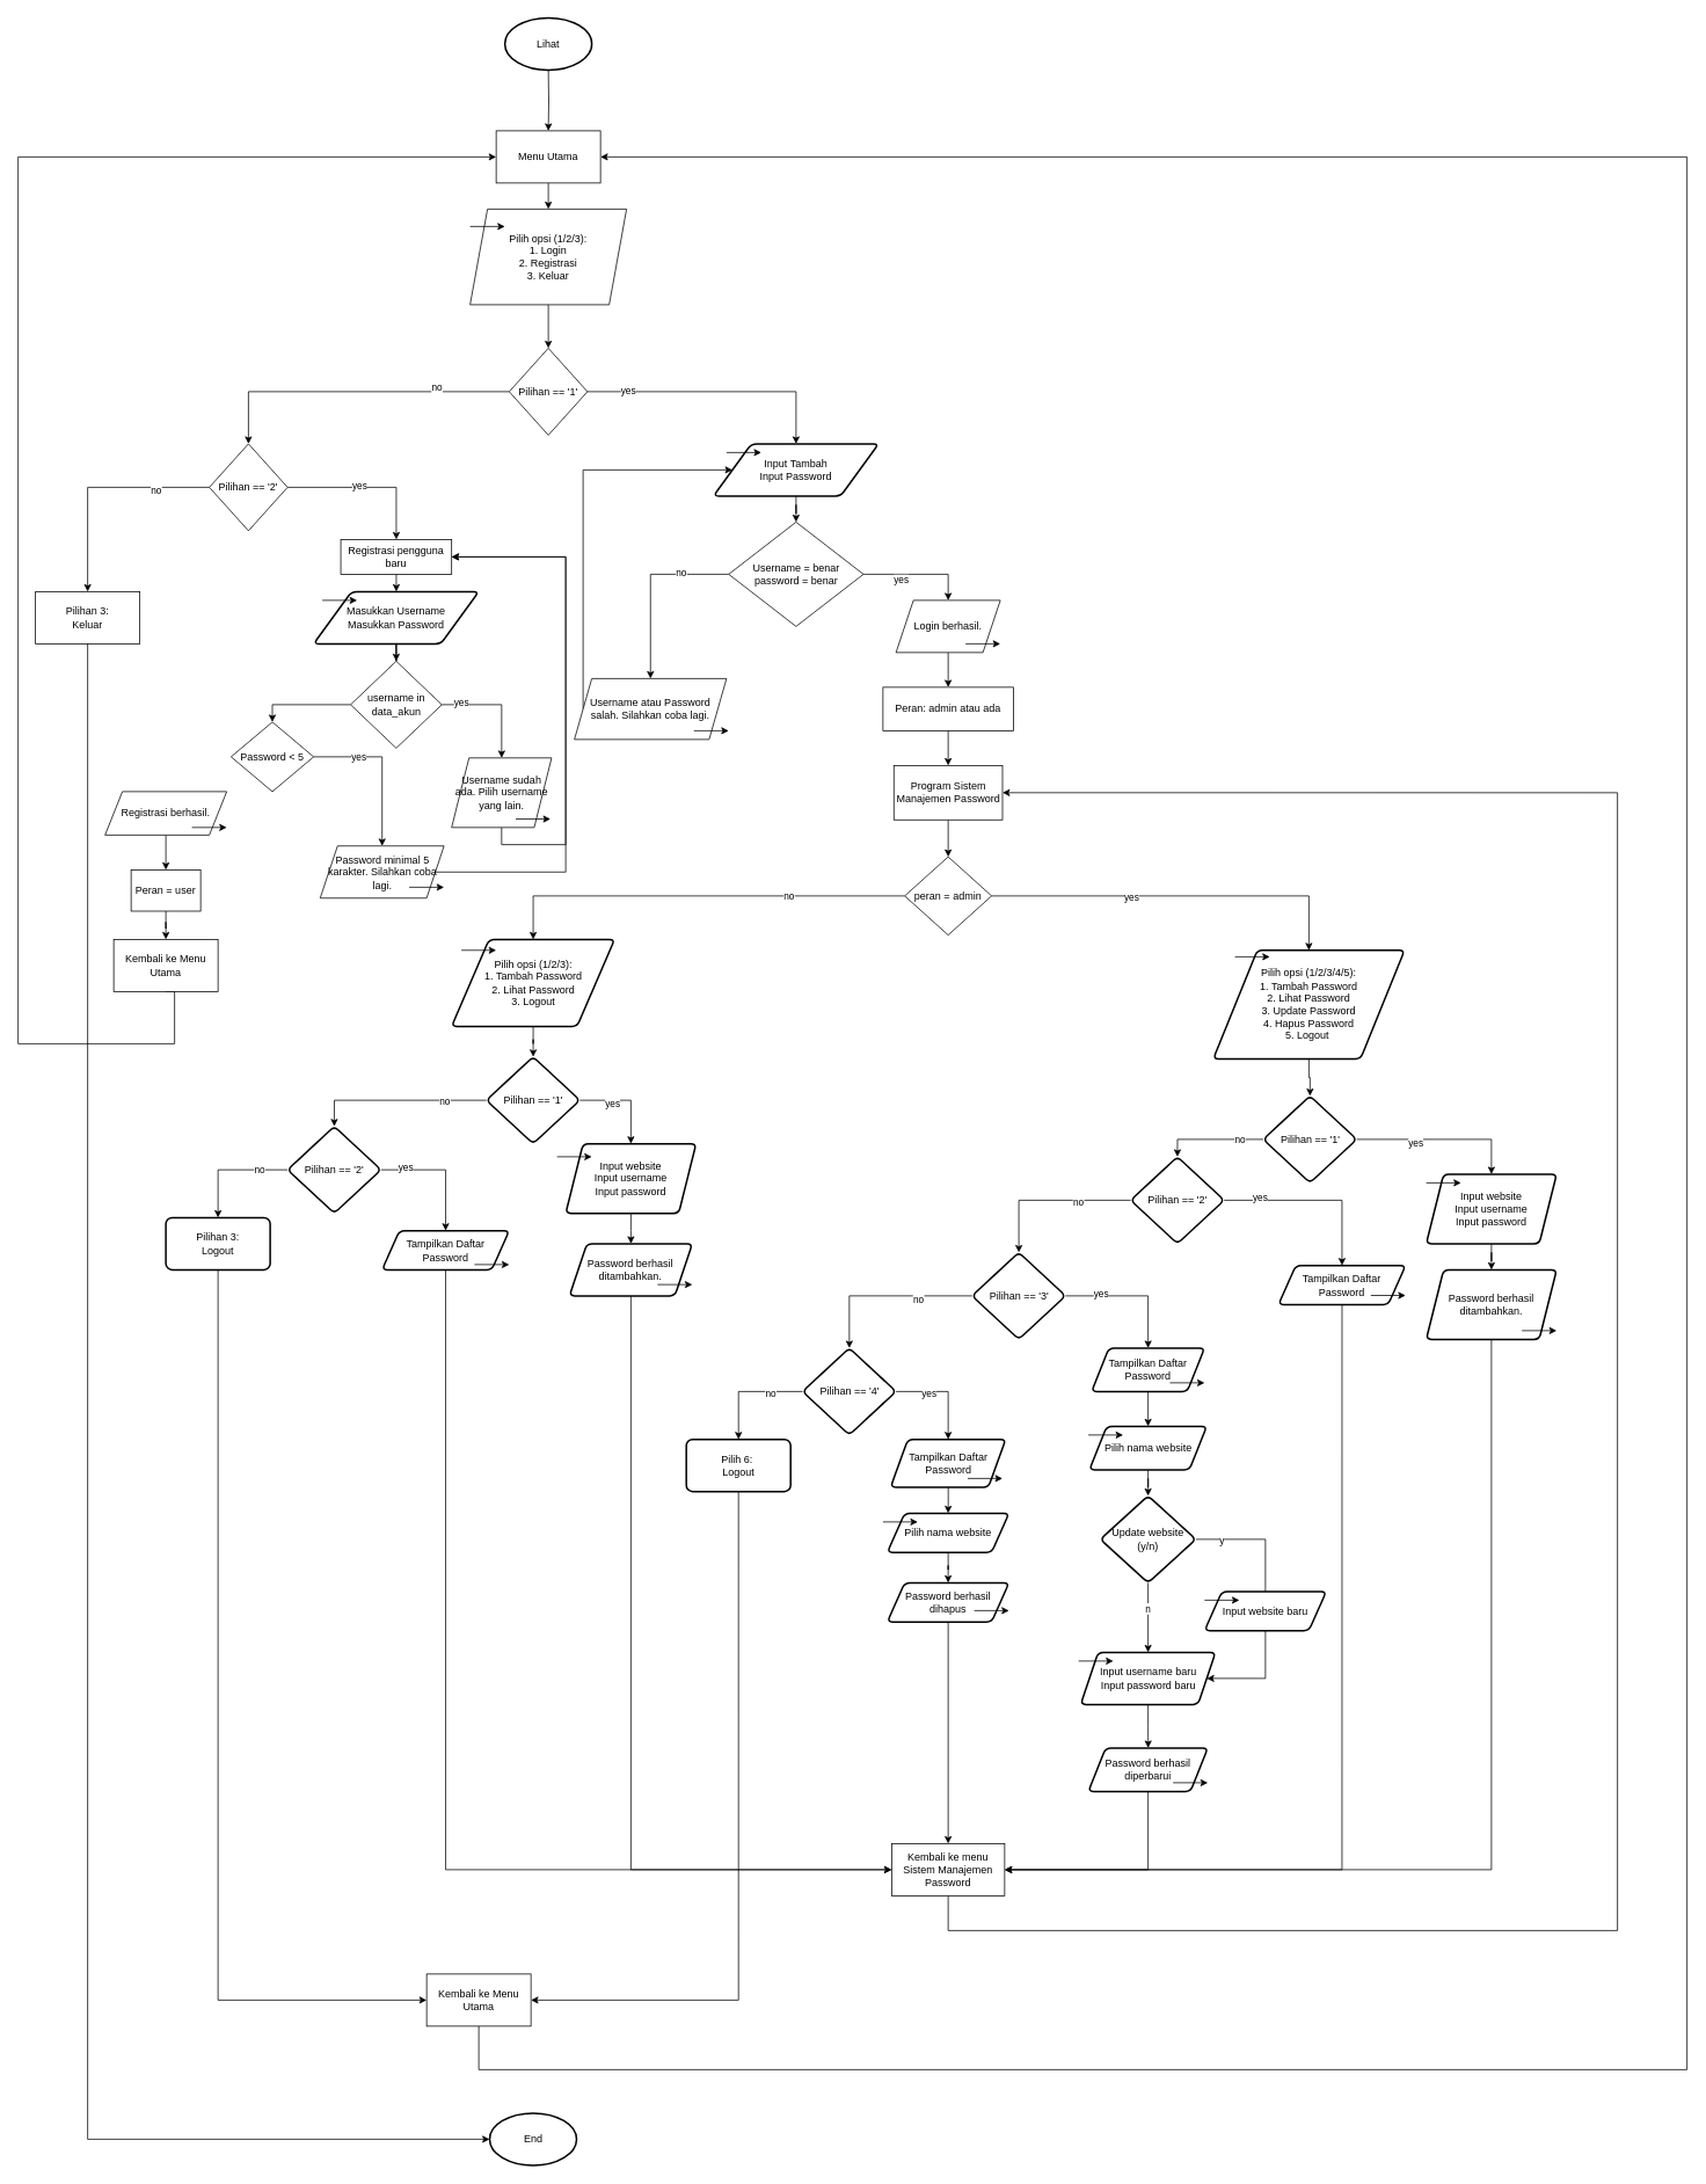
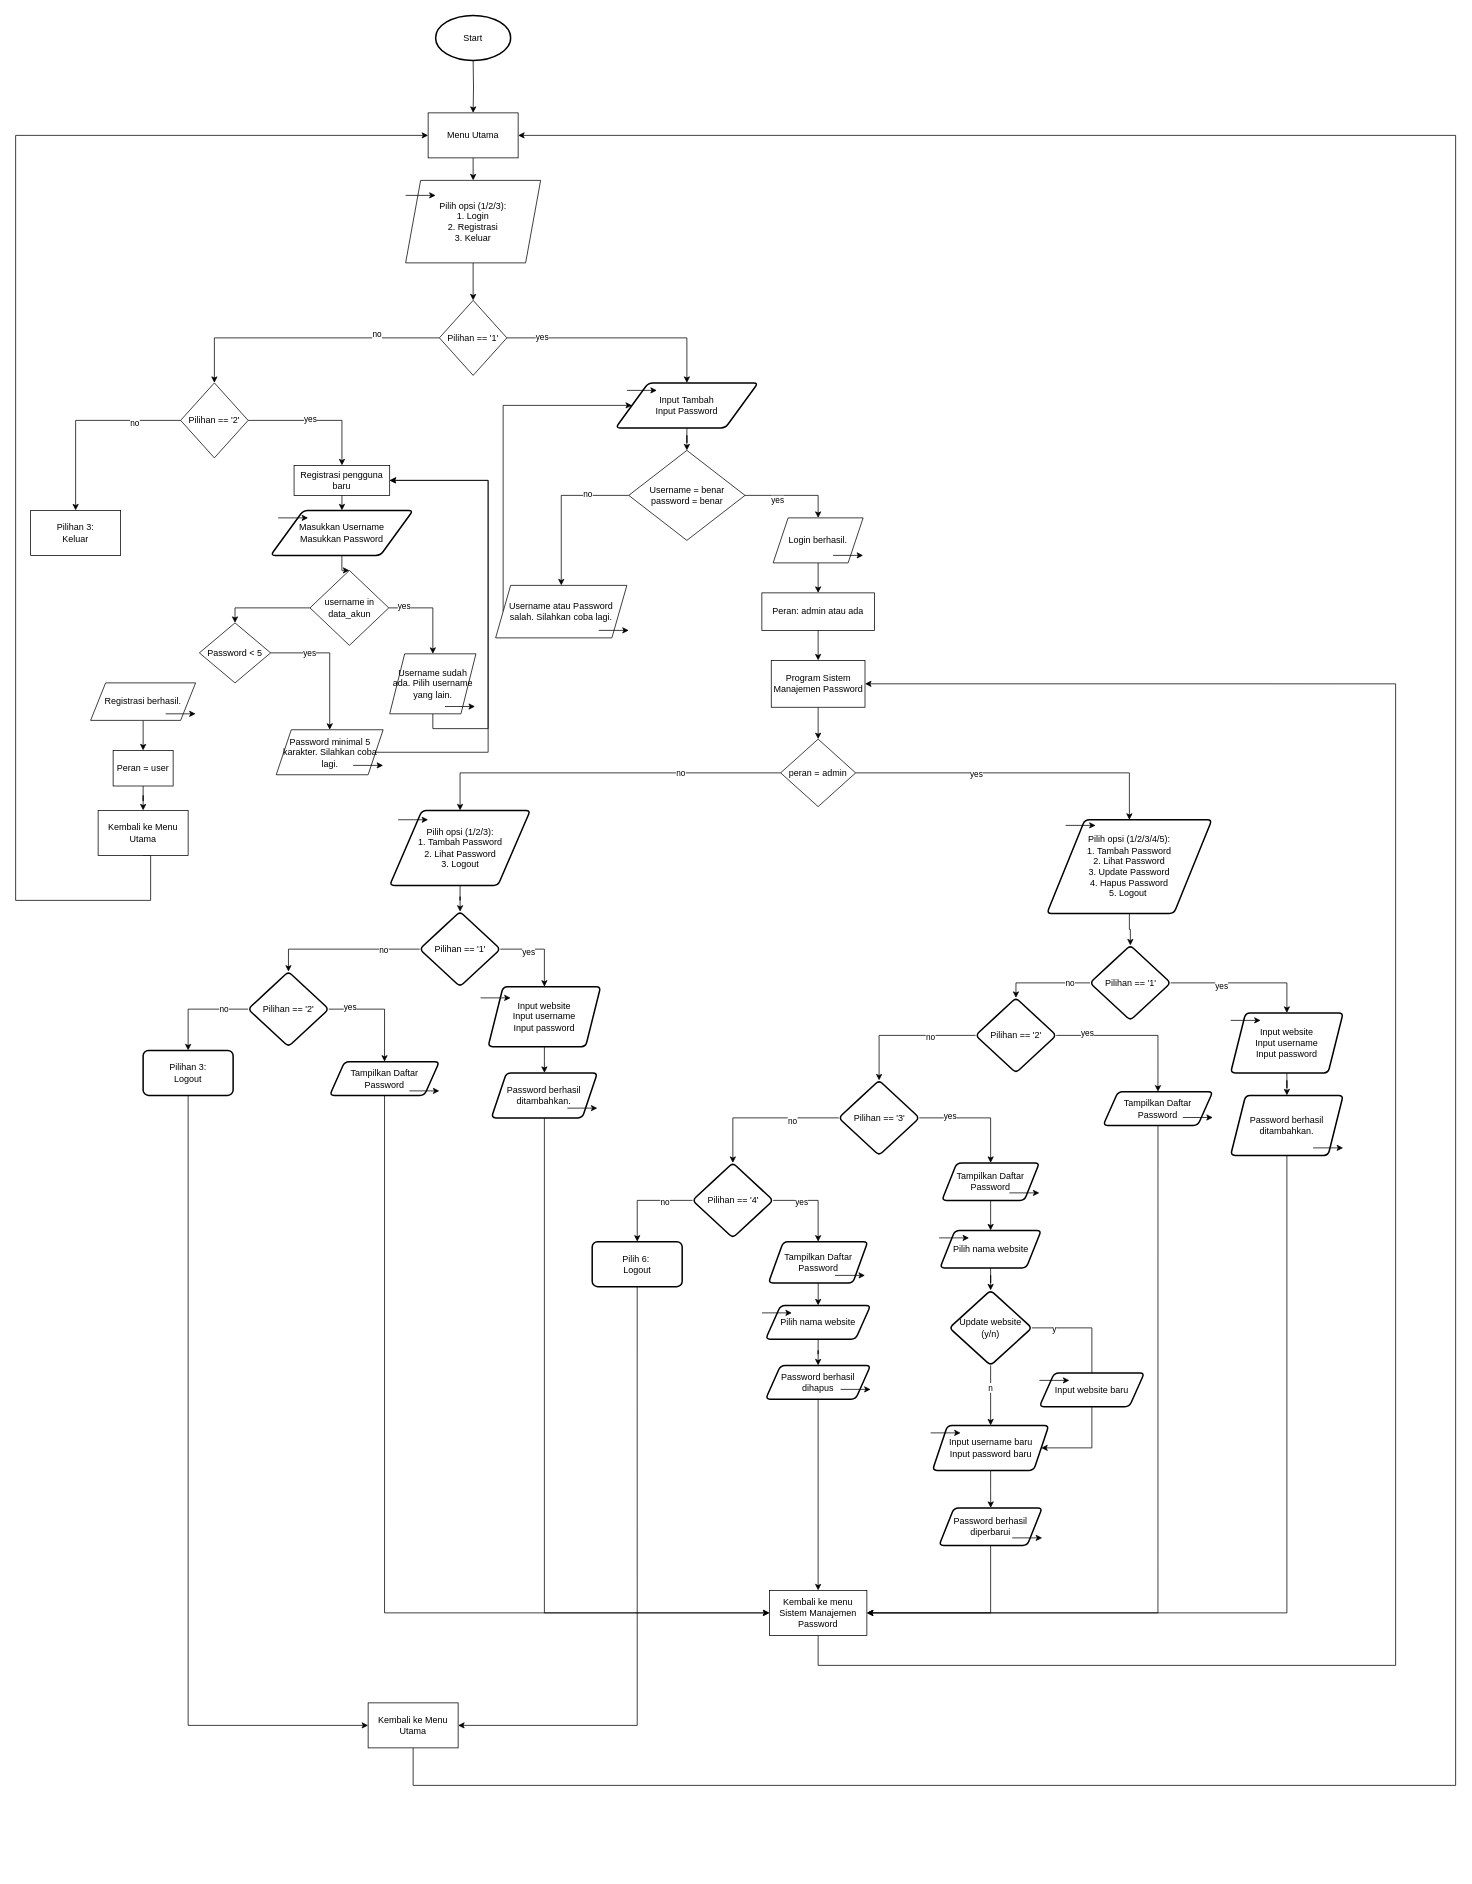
- <mxCell id="24" value="Lihat" style="strokeWidth=2;html=1;shape=mxgraph.flowchart.start_1;whiteSpace=wrap;" parent="1" vertex="1"><mxGeometry x="580" y="20" width="100" height="60" as="geometry" /></mxCell>
+ <mxCell id="24" value="Start" style="strokeWidth=2;html=1;shape=mxgraph.flowchart.start_1;whiteSpace=wrap;" parent="1" vertex="1"><mxGeometry x="580" y="20" width="100" height="60" as="geometry" /></mxCell>
- <mxCell id="50" value="username in data_akun" style="rhombus;whiteSpace=wrap;html=1;" parent="1" vertex="1"><mxGeometry x="402.5" y="760" width="105" height="100" as="geometry" /></mxCell>
+ <mxCell id="50" value="username in data_akun" style="rhombus;whiteSpace=wrap;html=1;" parent="1" vertex="1"><mxGeometry x="412.5" y="760" width="105" height="100" as="geometry" /></mxCell>
- <mxCell id="34" style="edgeStyle=orthogonalEdgeStyle;rounded=0;orthogonalLoop=1;jettySize=auto;html=1;exitX=0.5;exitY=1;exitDx=0;exitDy=0;entryX=0;entryY=0.5;entryDx=0;entryDy=0;entryPerimeter=0;" parent="1" source="15" target="33" edge="1"><mxGeometry relative="1" as="geometry"><mxPoint x="110" y="750" as="sourcePoint" /><mxPoint x="490" y="2580" as="targetPoint" /><Array as="points"><mxPoint x="100" y="2460" /></Array></mxGeometry></mxCell>
- <mxCell id="33" value="End" style="strokeWidth=2;html=1;shape=mxgraph.flowchart.start_1;whiteSpace=wrap;" parent="1" vertex="1"><mxGeometry x="562.5" y="2430" width="100" height="60" as="geometry" /></mxCell>
